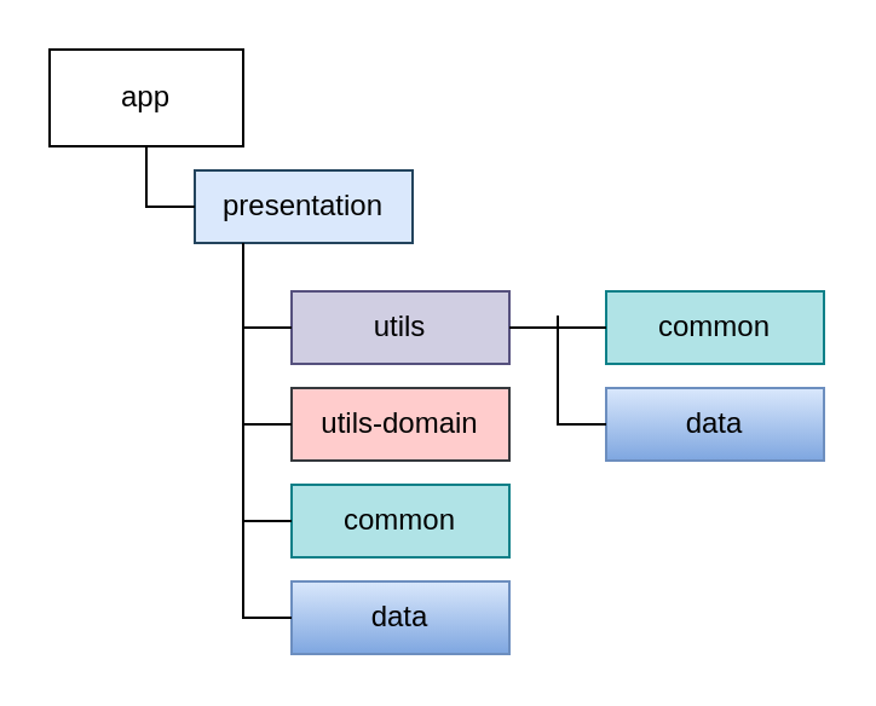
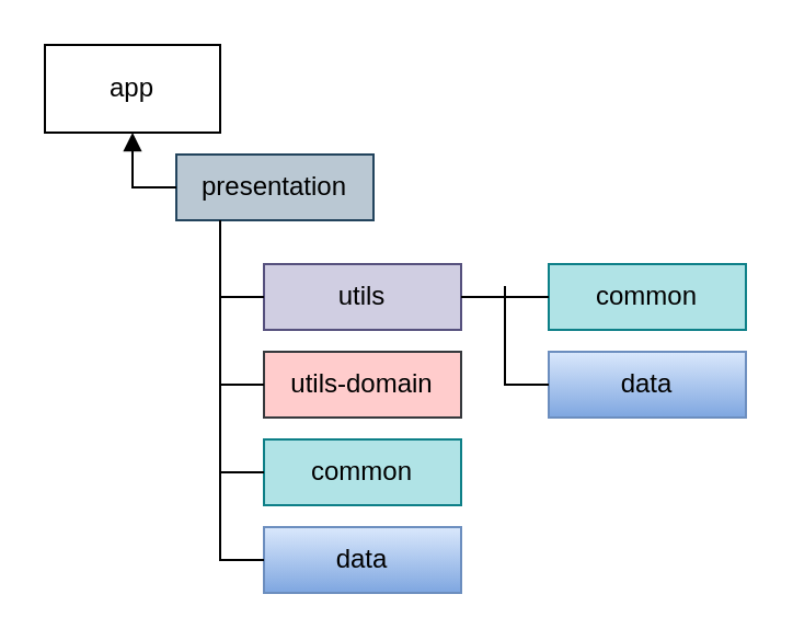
- <mxCell id="10" value="" style="endArrow=none;html=1;rounded=0;entryX=0.5;entryY=1;entryDx=0;entryDy=0;exitX=0;exitY=0.5;exitDx=0;exitDy=0;" edge="1" parent="1" source="3" target="2"><mxGeometry width="50" height="50" relative="1" as="geometry"><mxPoint x="160" y="340" as="sourcePoint" /><mxPoint x="210" y="290" as="targetPoint" /><Array as="points"><mxPoint x="60" y="85" /></Array></mxGeometry></mxCell>
+ <mxCell id="10" value="" style="endArrow=block;html=1;rounded=0;entryX=0.5;entryY=1;entryDx=0;entryDy=0;exitX=0;exitY=0.5;exitDx=0;exitDy=0;" edge="1" parent="1" source="3" target="2"><mxGeometry width="50" height="50" relative="1" as="geometry"><mxPoint x="160" y="340" as="sourcePoint" /><mxPoint x="210" y="290" as="targetPoint" /><Array as="points"><mxPoint x="60" y="85" /></Array></mxGeometry></mxCell>
- <mxCell id="3" value="presentation" style="rounded=0;whiteSpace=wrap;html=1;fillColor=#dae8fc;strokeColor=#23445d;" vertex="1" parent="1"><mxGeometry x="80" y="70" width="90" height="30" as="geometry" /></mxCell>
+ <mxCell id="3" value="presentation" style="rounded=0;whiteSpace=wrap;html=1;fillColor=#bac8d3;strokeColor=#23445d;" vertex="1" parent="1"><mxGeometry x="80" y="70" width="90" height="30" as="geometry" /></mxCell>
